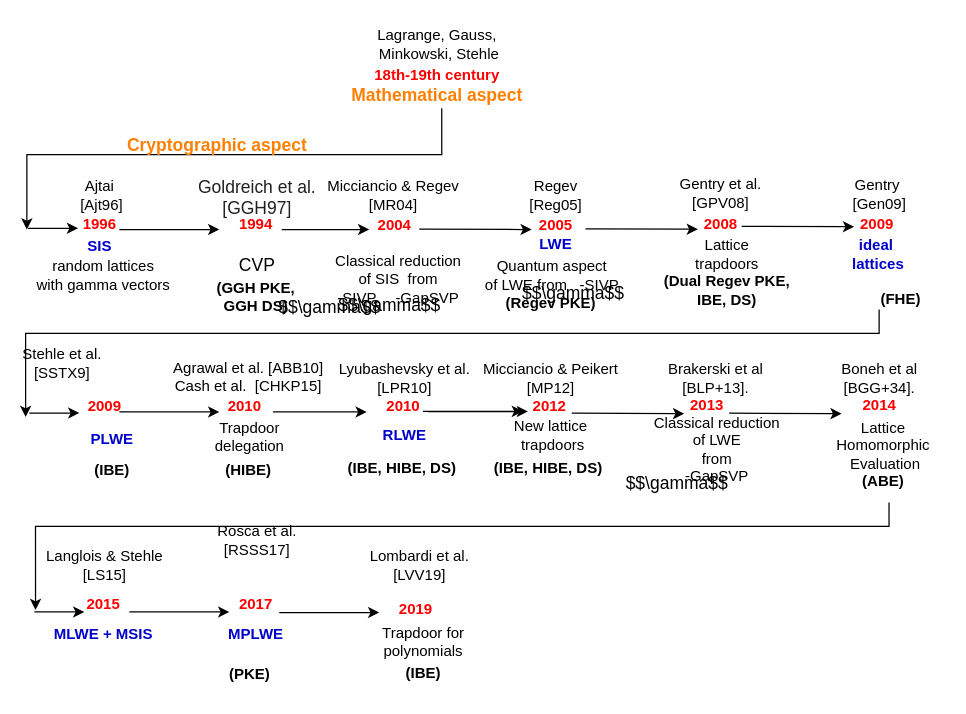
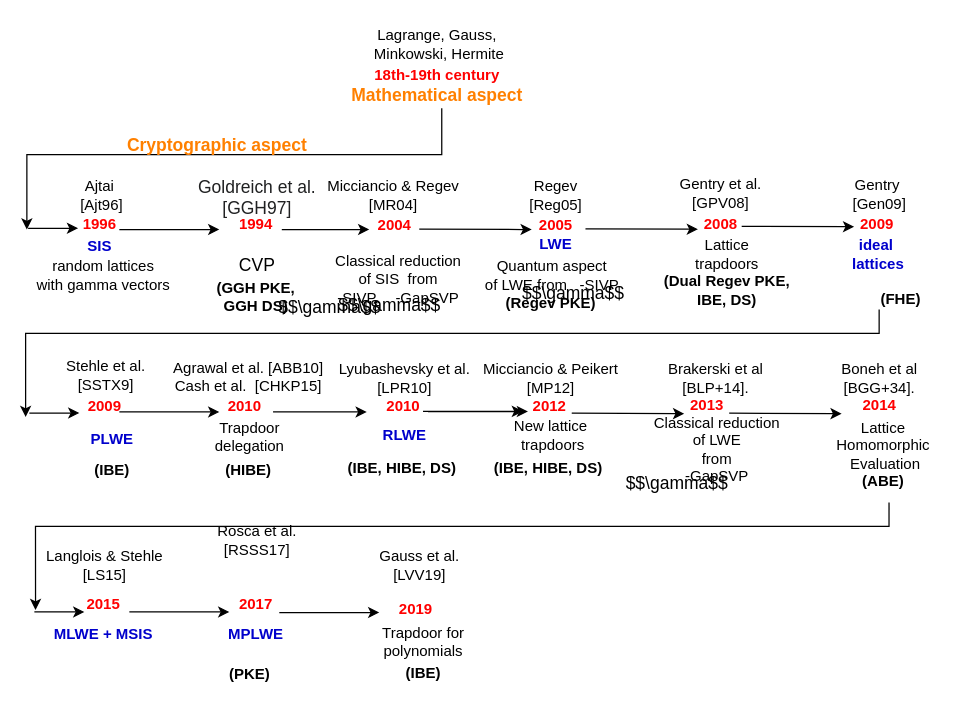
- <mxCell id="51" value="Lagrange,&amp;nbsp;Gauss,&lt;br&gt;&amp;nbsp;Minkowski, Stehle" style="text;html=1;align=center;verticalAlign=middle;resizable=0;points=[];autosize=1;strokeColor=none;fillColor=none;" parent="1" vertex="1"><mxGeometry x="289" y="20" width="120" height="30" as="geometry" /></mxCell>
+ <mxCell id="51" value="Lagrange,&amp;nbsp;Gauss,&lt;br&gt;&amp;nbsp;Minkowski, Hermite" style="text;html=1;align=center;verticalAlign=middle;resizable=0;points=[];autosize=1;strokeColor=none;fillColor=none;" parent="1" vertex="1"><mxGeometry x="289" y="20" width="120" height="30" as="geometry" /></mxCell>
- <mxCell id="77" value="Stehle et al.&lt;br&gt;[SSTX9]" style="text;html=1;align=center;verticalAlign=middle;resizable=0;points=[];autosize=1;strokeColor=none;fillColor=none;fontColor=#000000;" parent="1" vertex="1"><mxGeometry x="9" y="275" width="80" height="30" as="geometry" /></mxCell>
+ <mxCell id="77" value="Stehle et al.&lt;br&gt;[SSTX9]" style="text;html=1;align=center;verticalAlign=middle;resizable=0;points=[];autosize=1;strokeColor=none;fillColor=none;fontColor=#000000;" parent="1" vertex="1"><mxGeometry x="44" y="285" width="80" height="30" as="geometry" /></mxCell>
- <mxCell id="63" value="Brakerski et al &lt;br&gt;[BLP+13]." style="text;html=1;align=center;verticalAlign=middle;resizable=0;points=[];autosize=1;strokeColor=none;fillColor=none;" parent="1" vertex="1"><mxGeometry x="527" y="287" width="90" height="30" as="geometry" /></mxCell>
+ <mxCell id="63" value="Brakerski et al &lt;br&gt;[BLP+14]." style="text;html=1;align=center;verticalAlign=middle;resizable=0;points=[];autosize=1;strokeColor=none;fillColor=none;" parent="1" vertex="1"><mxGeometry x="527" y="287" width="90" height="30" as="geometry" /></mxCell>
- <mxCell id="47" value="Lombardi et al.&lt;br&gt;[LVV19]" style="text;html=1;align=center;verticalAlign=middle;resizable=0;points=[];autosize=1;strokeColor=none;fillColor=none;fontColor=#000000;" parent="1" vertex="1"><mxGeometry x="290" y="437" width="90" height="30" as="geometry" /></mxCell>
+ <mxCell id="47" value="Gauss et al.&lt;br&gt;[LVV19]" style="text;html=1;align=center;verticalAlign=middle;resizable=0;points=[];autosize=1;strokeColor=none;fillColor=none;fontColor=#000000;" parent="1" vertex="1"><mxGeometry x="290" y="437" width="90" height="30" as="geometry" /></mxCell>
